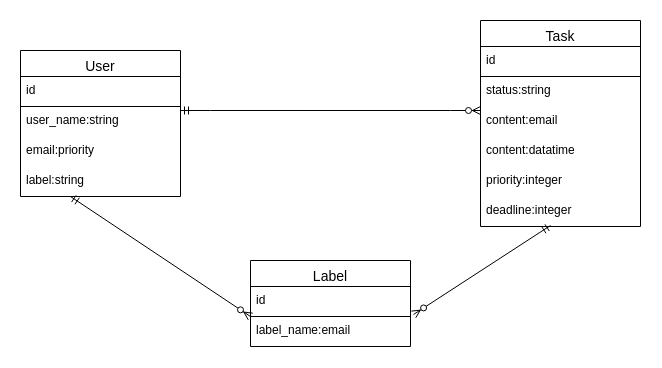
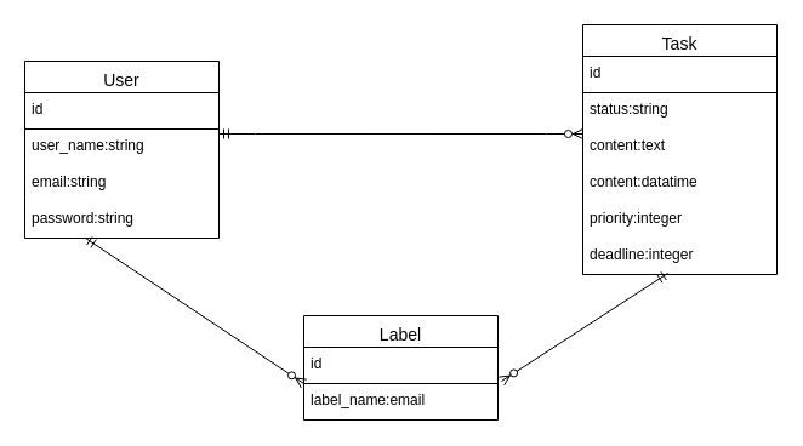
- <mxCell id="13" value="content:email" style="text;strokeColor=none;fillColor=none;spacingLeft=4;spacingRight=4;overflow=hidden;rotatable=0;points=[[0,0.5],[1,0.5]];portConstraint=eastwest;fontSize=12;" vertex="1" parent="10"><mxGeometry y="86" width="160" height="30" as="geometry" /></mxCell>
+ <mxCell id="13" value="content:text" style="text;strokeColor=none;fillColor=none;spacingLeft=4;spacingRight=4;overflow=hidden;rotatable=0;points=[[0,0.5],[1,0.5]];portConstraint=eastwest;fontSize=12;" vertex="1" parent="10"><mxGeometry y="86" width="160" height="30" as="geometry" /></mxCell>
- <mxCell id="8" value="email:priority&#10;" style="text;strokeColor=none;fillColor=none;spacingLeft=4;spacingRight=4;overflow=hidden;rotatable=0;points=[[0,0.5],[1,0.5]];portConstraint=eastwest;fontSize=12;" vertex="1" parent="5"><mxGeometry y="86" width="160" height="30" as="geometry" /></mxCell>
+ <mxCell id="8" value="email:string&#10;" style="text;strokeColor=none;fillColor=none;spacingLeft=4;spacingRight=4;overflow=hidden;rotatable=0;points=[[0,0.5],[1,0.5]];portConstraint=eastwest;fontSize=12;" vertex="1" parent="5"><mxGeometry y="86" width="160" height="30" as="geometry" /></mxCell>
- <mxCell id="9" value="label:string" style="text;strokeColor=none;fillColor=none;spacingLeft=4;spacingRight=4;overflow=hidden;rotatable=0;points=[[0,0.5],[1,0.5]];portConstraint=eastwest;fontSize=12;" vertex="1" parent="5"><mxGeometry y="116" width="160" height="30" as="geometry" /></mxCell>
+ <mxCell id="9" value="password:string" style="text;strokeColor=none;fillColor=none;spacingLeft=4;spacingRight=4;overflow=hidden;rotatable=0;points=[[0,0.5],[1,0.5]];portConstraint=eastwest;fontSize=12;" vertex="1" parent="5"><mxGeometry y="116" width="160" height="30" as="geometry" /></mxCell>
